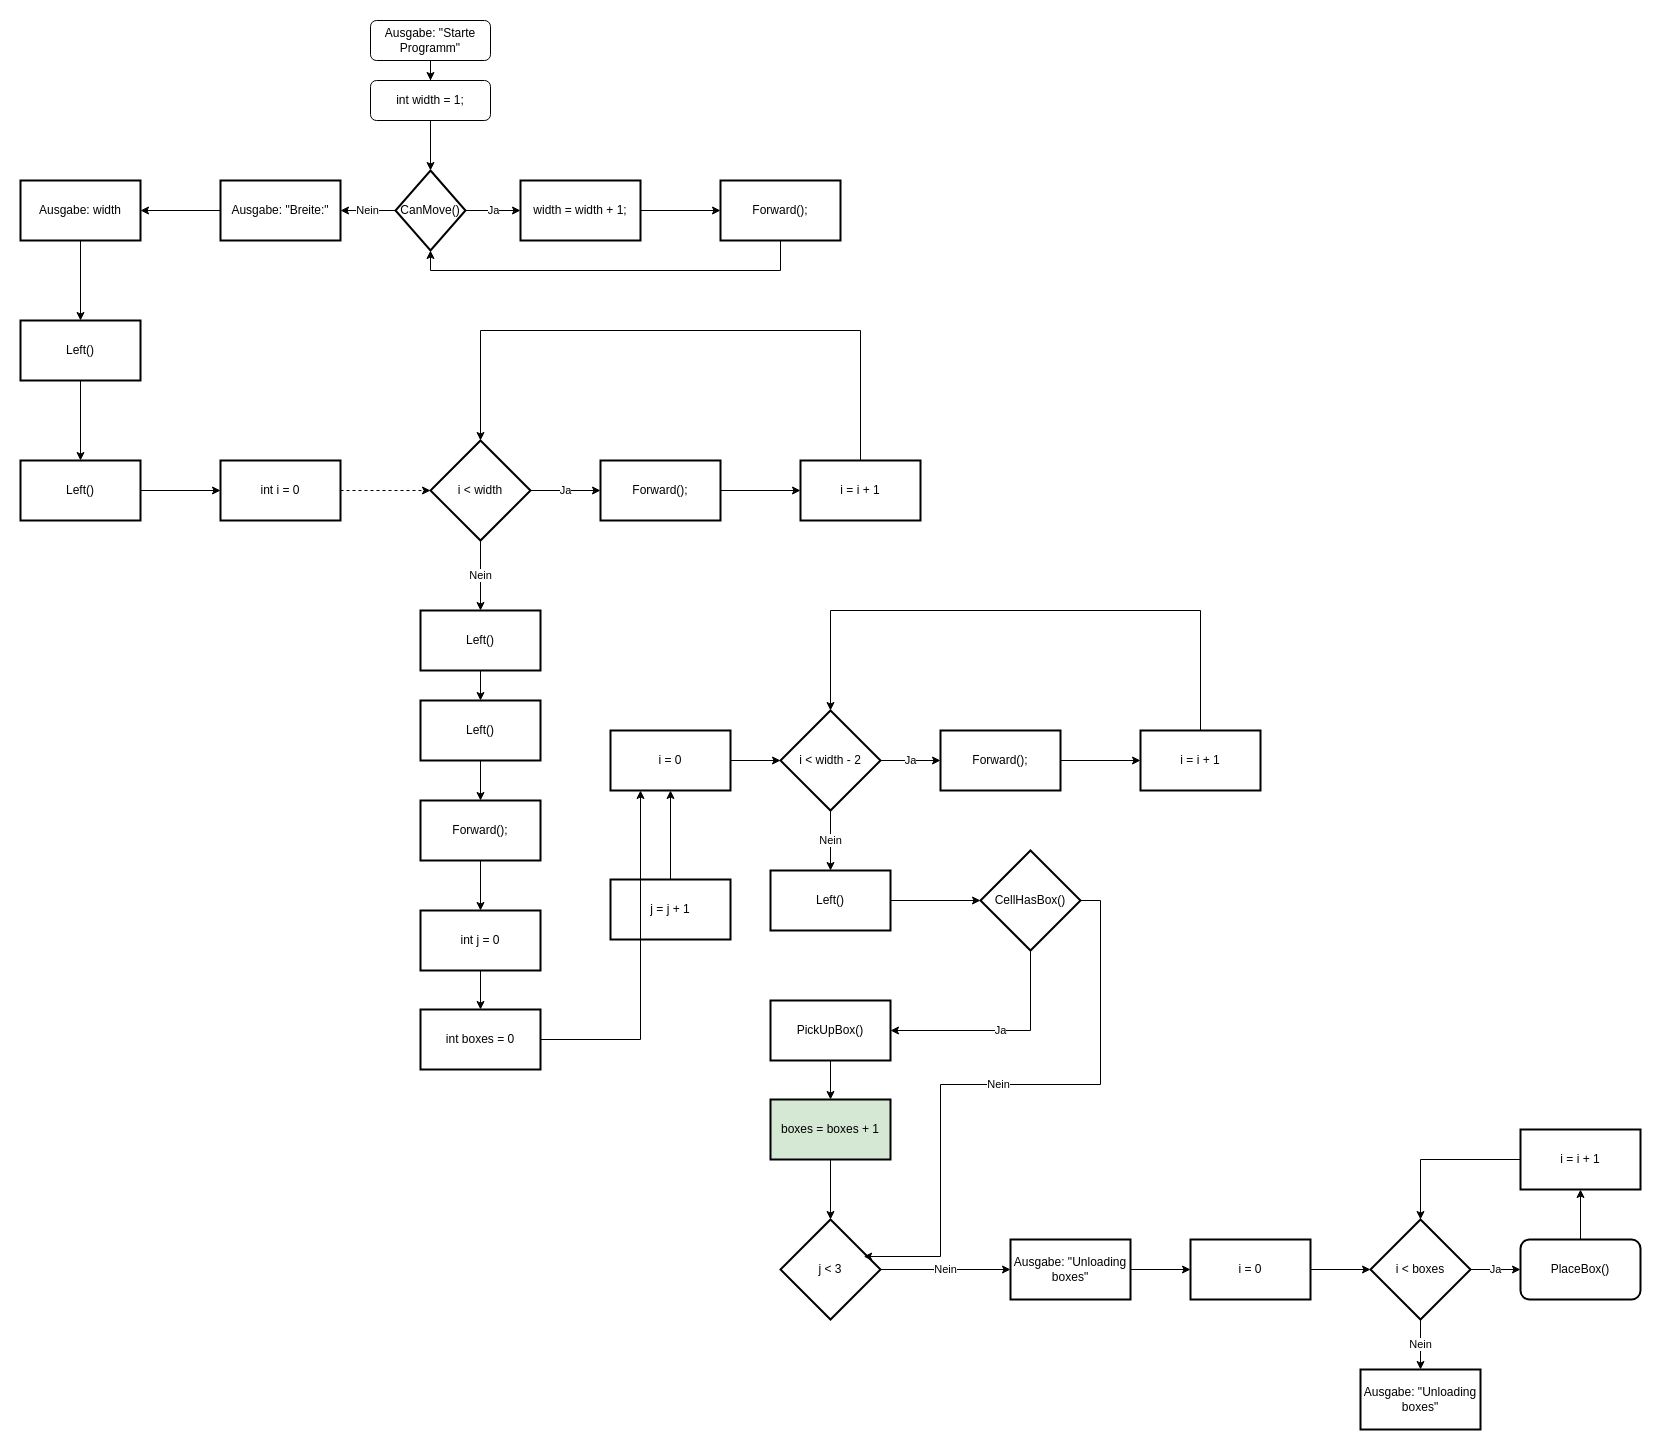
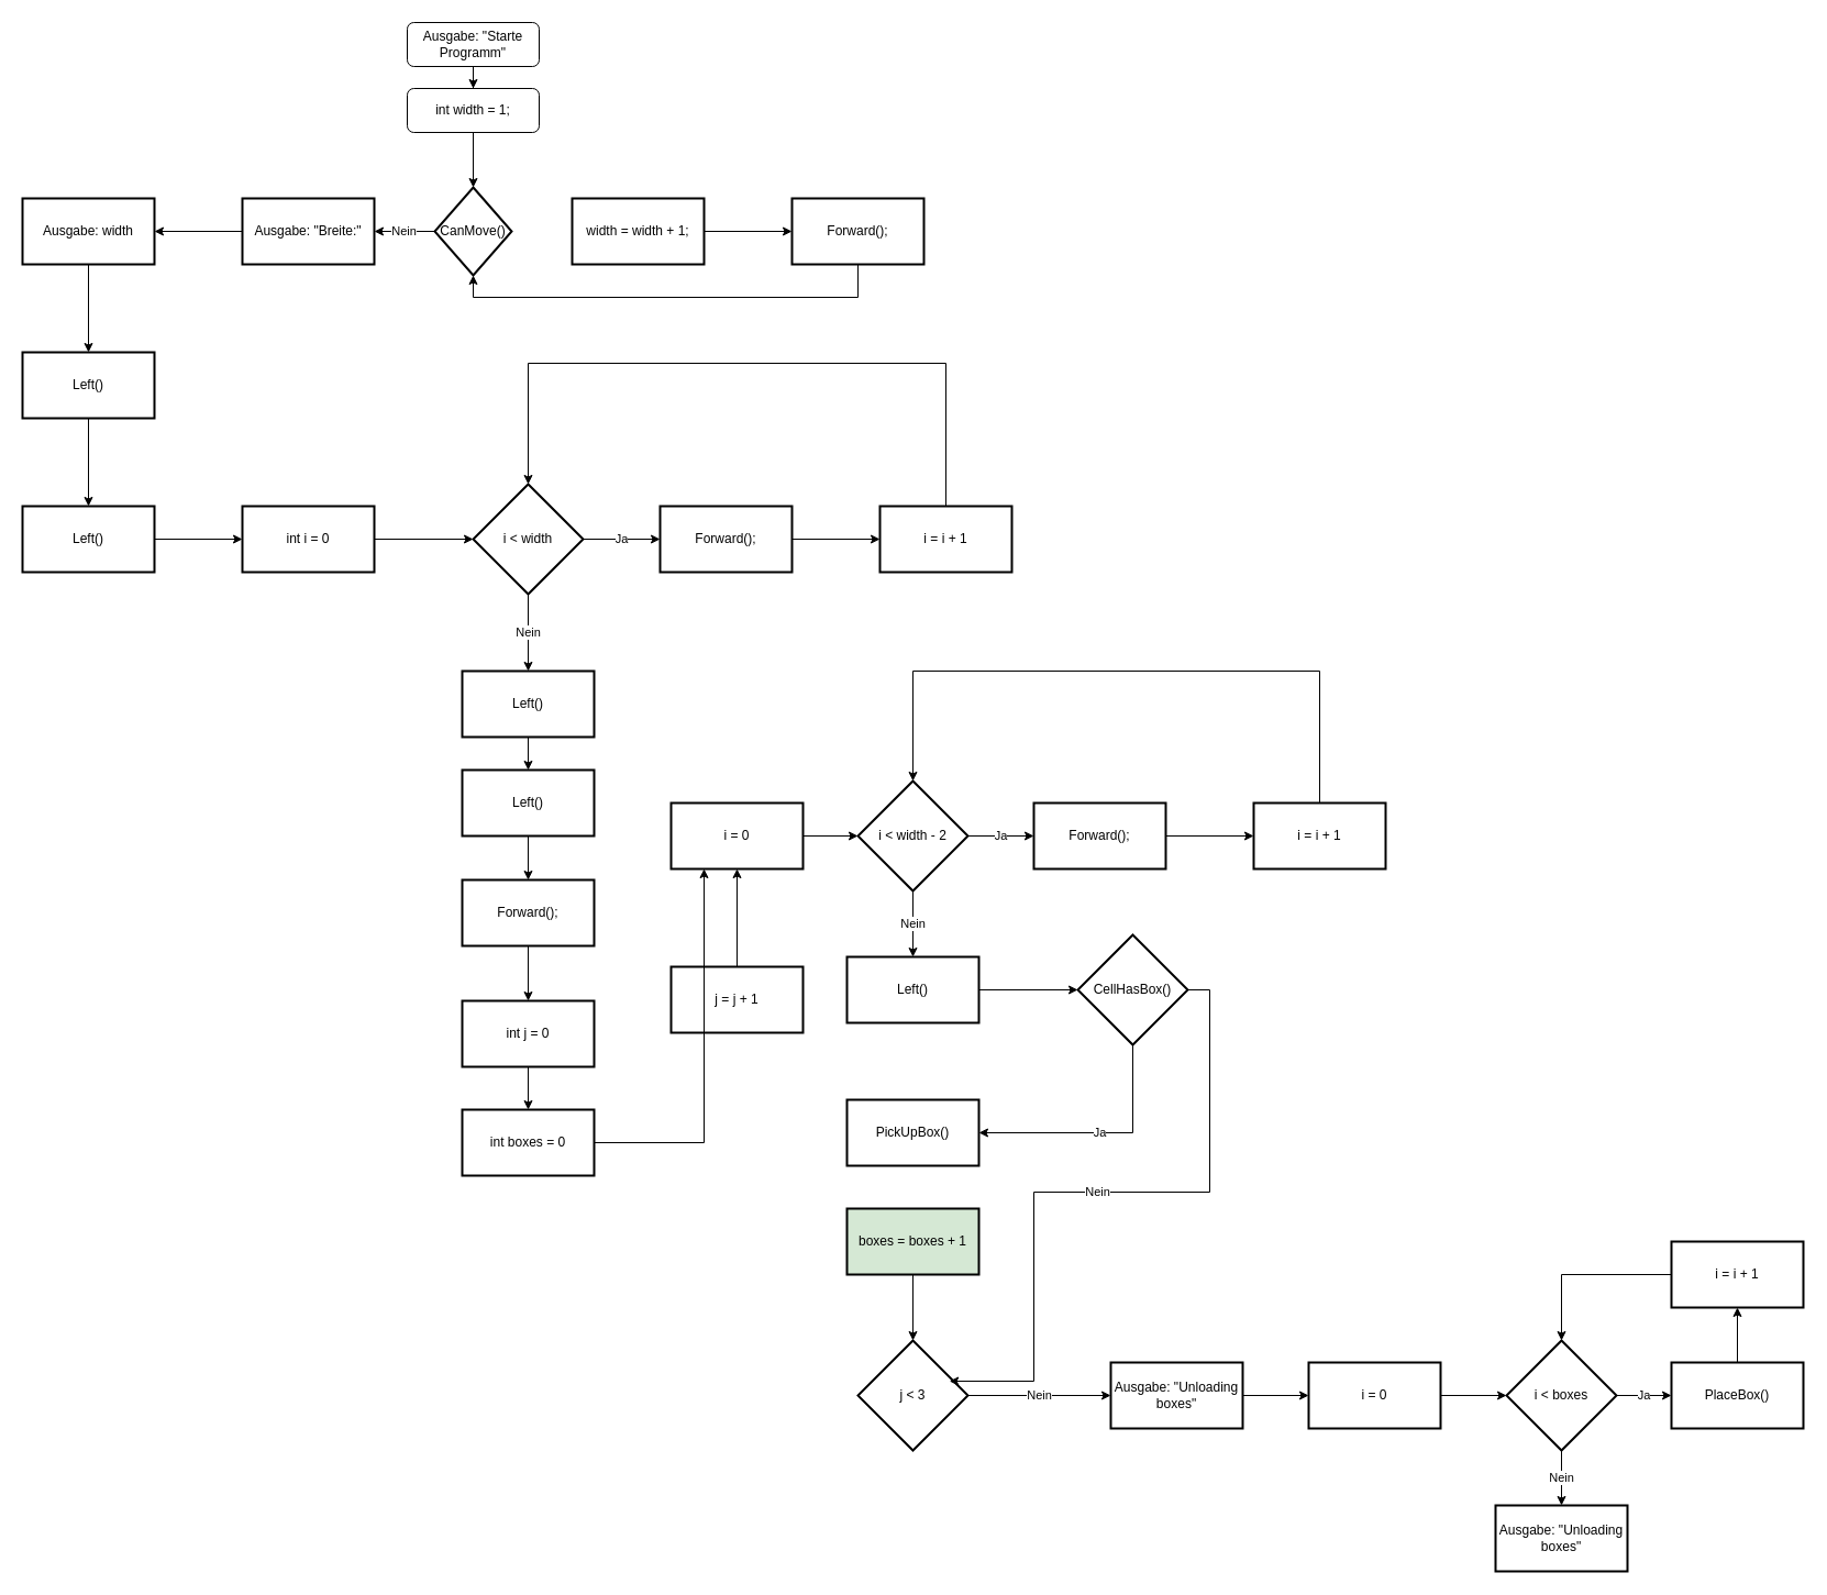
- <mxCell id="4" value="Ja" style="edgeStyle=orthogonalEdgeStyle;rounded=0;orthogonalLoop=1;jettySize=auto;html=1;exitX=1;exitY=0.5;exitDx=0;exitDy=0;entryX=0;entryY=0.5;entryDx=0;entryDy=0;" edge="1" parent="1" source="6" target="10"><mxGeometry relative="1" as="geometry" /></mxCell>
- <mxCell id="21" style="edgeStyle=orthogonalEdgeStyle;rounded=0;orthogonalLoop=1;jettySize=auto;html=1;exitX=1;exitY=0.5;exitDx=0;exitDy=0;dashed=1;" edge="1" parent="1" source="22" target="25"><mxGeometry relative="1" as="geometry" /></mxCell>
+ <mxCell id="21" style="edgeStyle=orthogonalEdgeStyle;rounded=0;orthogonalLoop=1;jettySize=auto;html=1;exitX=1;exitY=0.5;exitDx=0;exitDy=0;" edge="1" parent="1" source="22" target="25"><mxGeometry relative="1" as="geometry" /></mxCell>
- <mxCell id="55" value="" style="edgeStyle=orthogonalEdgeStyle;rounded=0;orthogonalLoop=1;jettySize=auto;html=1;" edge="1" parent="1" source="56" target="58"><mxGeometry relative="1" as="geometry" /></mxCell>
- <mxCell id="67" value="PlaceBox()" style="whiteSpace=wrap;html=1;strokeWidth=2;rounded=1;" vertex="1" parent="1"><mxGeometry x="1520" y="1239" width="120" height="60" as="geometry" /></mxCell>
+ <mxCell id="67" value="PlaceBox()" style="whiteSpace=wrap;html=1;strokeWidth=2;" vertex="1" parent="1"><mxGeometry x="1520" y="1239" width="120" height="60" as="geometry" /></mxCell>
